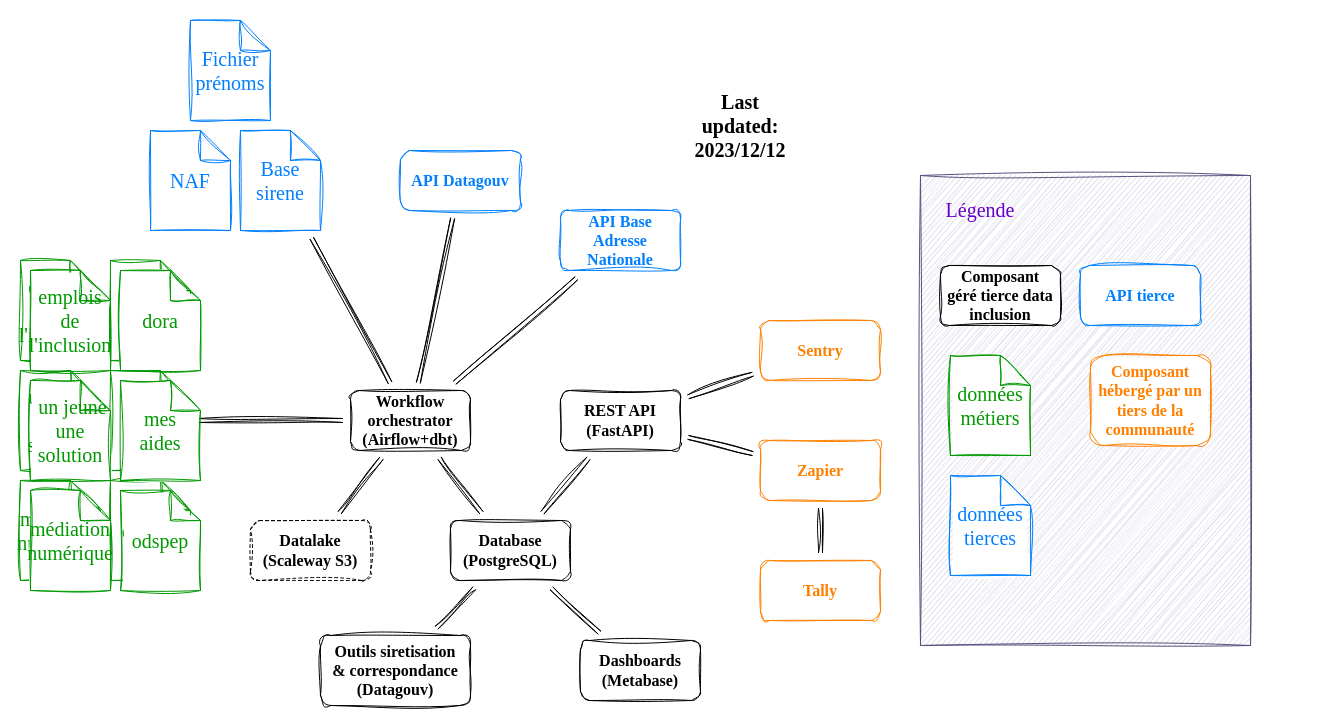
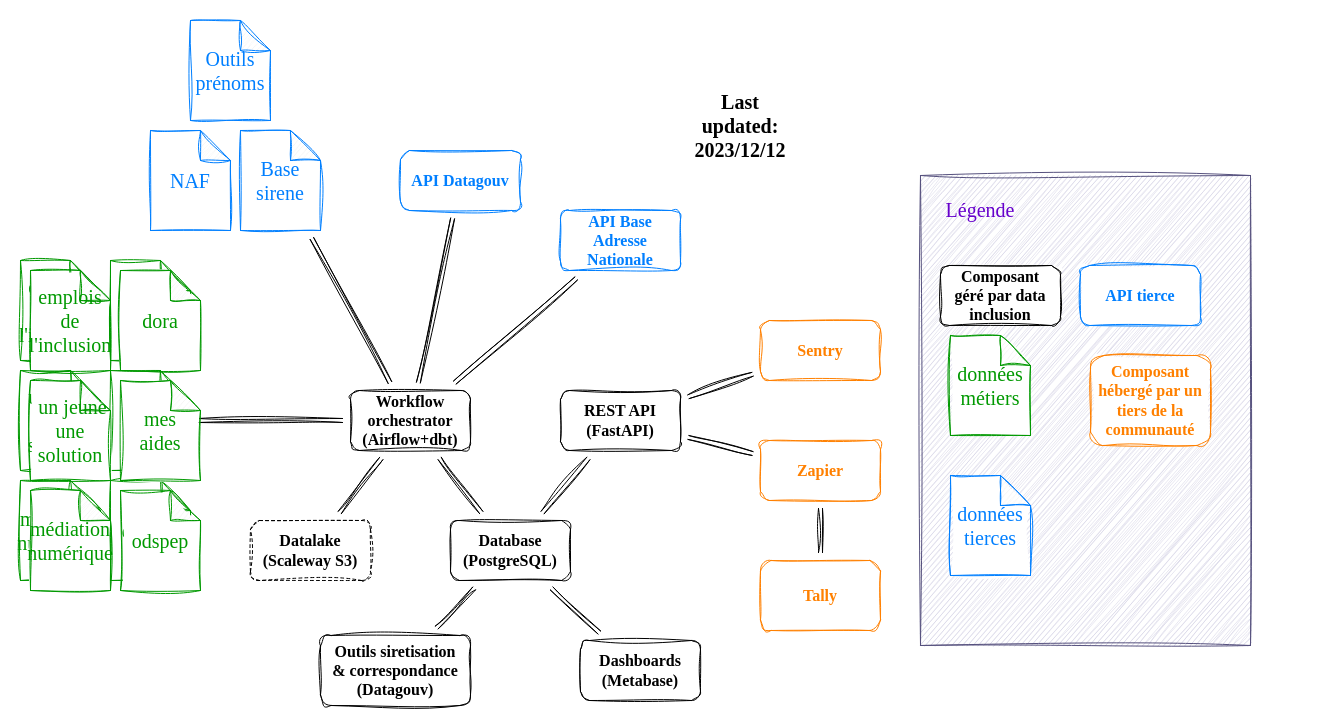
- <mxCell id="37" value="&lt;div&gt;Fichier&lt;/div&gt;&lt;div&gt;prénoms&lt;br&gt;&lt;/div&gt;" style="shape=note;whiteSpace=wrap;html=1;backgroundOutline=1;darkOpacity=0.05;sketch=1;hachureGap=4;fontFamily=Architects Daughter;fontSource=https%3A%2F%2Ffonts.googleapis.com%2Fcss%3Ffamily%3DArchitects%2BDaughter;fontSize=20;fontColor=#007FFF;strokeColor=#007FFF;curveFitting=1;jiggle=2;" vertex="1" parent="1"><mxGeometry x="190" y="20" width="80" height="100" as="geometry" /></mxCell>
+ <mxCell id="37" value="&lt;div&gt;Outils&lt;/div&gt;&lt;div&gt;prénoms&lt;br&gt;&lt;/div&gt;" style="shape=note;whiteSpace=wrap;html=1;backgroundOutline=1;darkOpacity=0.05;sketch=1;hachureGap=4;fontFamily=Architects Daughter;fontSource=https%3A%2F%2Ffonts.googleapis.com%2Fcss%3Ffamily%3DArchitects%2BDaughter;fontSize=20;fontColor=#007FFF;strokeColor=#007FFF;curveFitting=1;jiggle=2;" vertex="1" parent="1"><mxGeometry x="190" y="20" width="80" height="100" as="geometry" /></mxCell>
- <mxCell id="17" value="&lt;div&gt;Composant&lt;/div&gt;&lt;div&gt;géré tierce data&lt;/div&gt;&lt;div&gt;inclusion&lt;br&gt;&lt;/div&gt;" style="rounded=1;whiteSpace=wrap;html=1;hachureGap=4;fontFamily=Architects Daughter;fontSource=https%3A%2F%2Ffonts.googleapis.com%2Fcss%3Ffamily%3DArchitects%2BDaughter;fontSize=16;strokeWidth=1;sketch=1;fontStyle=1;curveFitting=1;jiggle=2;" vertex="1" parent="14"><mxGeometry x="20.0" y="90" width="120" height="60" as="geometry" /></mxCell>
+ <mxCell id="17" value="&lt;div&gt;Composant&lt;/div&gt;&lt;div&gt;géré par data&lt;/div&gt;&lt;div&gt;inclusion&lt;br&gt;&lt;/div&gt;" style="rounded=1;whiteSpace=wrap;html=1;hachureGap=4;fontFamily=Architects Daughter;fontSource=https%3A%2F%2Ffonts.googleapis.com%2Fcss%3Ffamily%3DArchitects%2BDaughter;fontSize=16;strokeWidth=1;sketch=1;fontStyle=1;curveFitting=1;jiggle=2;" vertex="1" parent="14"><mxGeometry x="20.0" y="90" width="120" height="60" as="geometry" /></mxCell>
- <mxCell id="19" value="&lt;div&gt;données&lt;/div&gt;&lt;div&gt;métiers&lt;br&gt;&lt;/div&gt;" style="shape=note;whiteSpace=wrap;html=1;backgroundOutline=1;darkOpacity=0.05;sketch=1;hachureGap=4;fontFamily=Architects Daughter;fontSource=https%3A%2F%2Ffonts.googleapis.com%2Fcss%3Ffamily%3DArchitects%2BDaughter;fontSize=20;strokeColor=#009900;fillColor=default;fontColor=#009900;labelBackgroundColor=none;curveFitting=1;jiggle=2;" vertex="1" parent="14"><mxGeometry x="30" y="180" width="80" height="100" as="geometry" /></mxCell>
+ <mxCell id="19" value="&lt;div&gt;données&lt;/div&gt;&lt;div&gt;métiers&lt;br&gt;&lt;/div&gt;" style="shape=note;whiteSpace=wrap;html=1;backgroundOutline=1;darkOpacity=0.05;sketch=1;hachureGap=4;fontFamily=Architects Daughter;fontSource=https%3A%2F%2Ffonts.googleapis.com%2Fcss%3Ffamily%3DArchitects%2BDaughter;fontSize=20;strokeColor=#009900;fillColor=default;fontColor=#009900;labelBackgroundColor=none;curveFitting=1;jiggle=2;" vertex="1" parent="14"><mxGeometry x="30" y="160" width="80" height="100" as="geometry" /></mxCell>
- <mxCell id="41" value="&lt;div&gt;Tally&lt;/div&gt;" style="rounded=1;whiteSpace=wrap;html=1;hachureGap=4;fontFamily=Architects Daughter;fontSource=https%3A%2F%2Ffonts.googleapis.com%2Fcss%3Ffamily%3DArchitects%2BDaughter;fontSize=16;strokeWidth=1;sketch=1;fontStyle=1;strokeColor=#FF8000;fontColor=#FF8000;curveFitting=1;jiggle=2;" vertex="1" parent="1"><mxGeometry x="760" y="560" width="120" height="60" as="geometry" /></mxCell>
+ <mxCell id="41" value="&lt;div&gt;Tally&lt;/div&gt;" style="rounded=1;whiteSpace=wrap;html=1;hachureGap=4;fontFamily=Architects Daughter;fontSource=https%3A%2F%2Ffonts.googleapis.com%2Fcss%3Ffamily%3DArchitects%2BDaughter;fontSize=16;strokeWidth=1;sketch=1;fontStyle=1;strokeColor=#FF8000;fontColor=#FF8000;curveFitting=1;jiggle=2;" vertex="1" parent="1"><mxGeometry x="760" y="560" width="120" height="70" as="geometry" /></mxCell>
